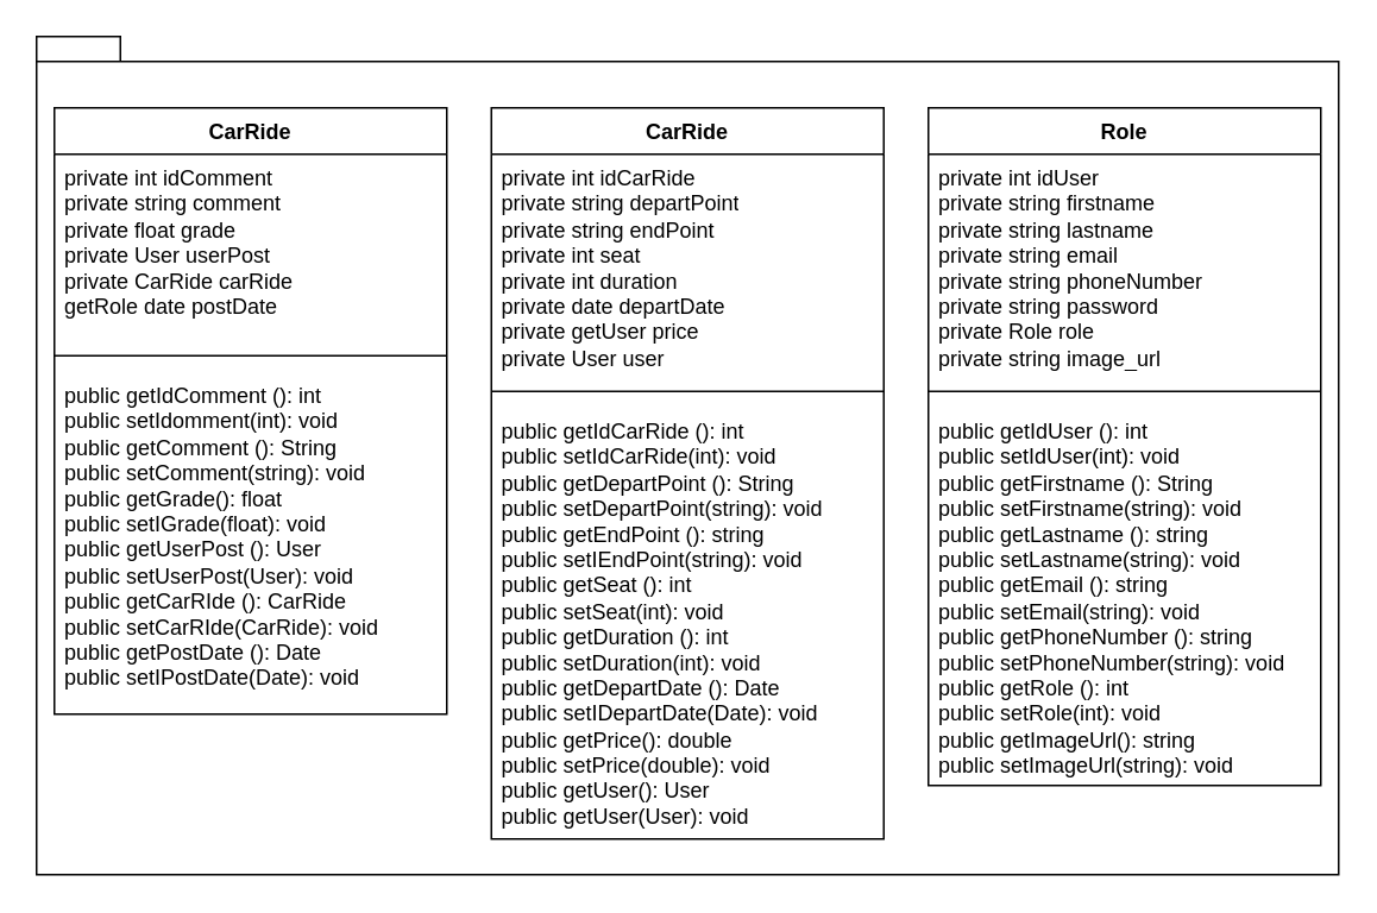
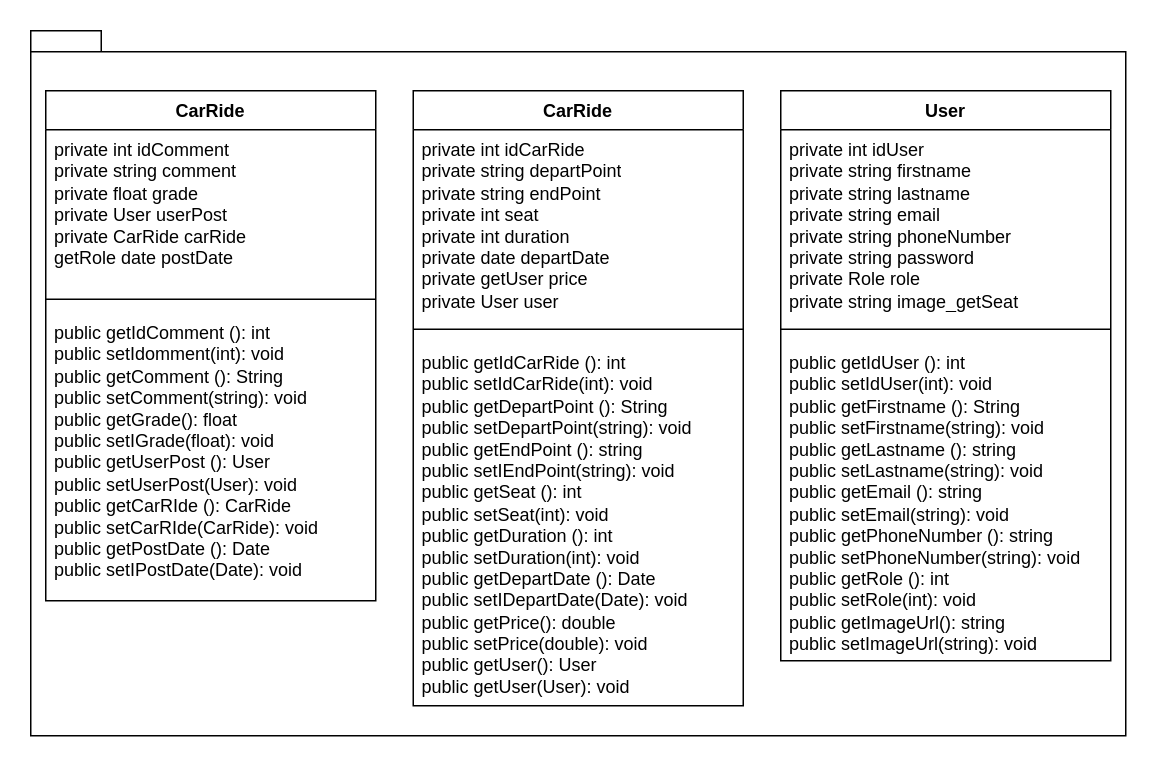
- <mxCell id="3" value="Role" style="swimlane;fontStyle=1;align=center;verticalAlign=top;childLayout=stackLayout;horizontal=1;startSize=26;horizontalStack=0;resizeParent=1;resizeParentMax=0;resizeLast=0;collapsible=1;marginBottom=0;whiteSpace=wrap;html=1;" parent="1" vertex="1"><mxGeometry x="520" y="60" width="220" height="380" as="geometry" /></mxCell>
+ <mxCell id="3" value="User" style="swimlane;fontStyle=1;align=center;verticalAlign=top;childLayout=stackLayout;horizontal=1;startSize=26;horizontalStack=0;resizeParent=1;resizeParentMax=0;resizeLast=0;collapsible=1;marginBottom=0;whiteSpace=wrap;html=1;" parent="1" vertex="1"><mxGeometry x="520" y="60" width="220" height="380" as="geometry" /></mxCell>
- <mxCell id="4" value="private int idUser&lt;br style=&quot;border-color: var(--border-color);&quot;&gt;private string firstname&lt;br style=&quot;border-color: var(--border-color);&quot;&gt;private string lastname&lt;br style=&quot;border-color: var(--border-color);&quot;&gt;private string email&lt;br style=&quot;border-color: var(--border-color);&quot;&gt;private string phoneNumber&lt;br style=&quot;border-color: var(--border-color);&quot;&gt;private string password&lt;br style=&quot;border-color: var(--border-color);&quot;&gt;private Role role&lt;br style=&quot;border-color: var(--border-color);&quot;&gt;private string image_url" style="text;strokeColor=none;fillColor=none;align=left;verticalAlign=top;spacingLeft=4;spacingRight=4;overflow=hidden;rotatable=0;points=[[0,0.5],[1,0.5]];portConstraint=eastwest;whiteSpace=wrap;html=1;" parent="3" vertex="1"><mxGeometry y="26" width="220" height="124" as="geometry" /></mxCell>
+ <mxCell id="4" value="private int idUser&lt;br style=&quot;border-color: var(--border-color);&quot;&gt;private string firstname&lt;br style=&quot;border-color: var(--border-color);&quot;&gt;private string lastname&lt;br style=&quot;border-color: var(--border-color);&quot;&gt;private string email&lt;br style=&quot;border-color: var(--border-color);&quot;&gt;private string phoneNumber&lt;br style=&quot;border-color: var(--border-color);&quot;&gt;private string password&lt;br style=&quot;border-color: var(--border-color);&quot;&gt;private Role role&lt;br style=&quot;border-color: var(--border-color);&quot;&gt;private string image_getSeat" style="text;strokeColor=none;fillColor=none;align=left;verticalAlign=top;spacingLeft=4;spacingRight=4;overflow=hidden;rotatable=0;points=[[0,0.5],[1,0.5]];portConstraint=eastwest;whiteSpace=wrap;html=1;" parent="3" vertex="1"><mxGeometry y="26" width="220" height="124" as="geometry" /></mxCell>
